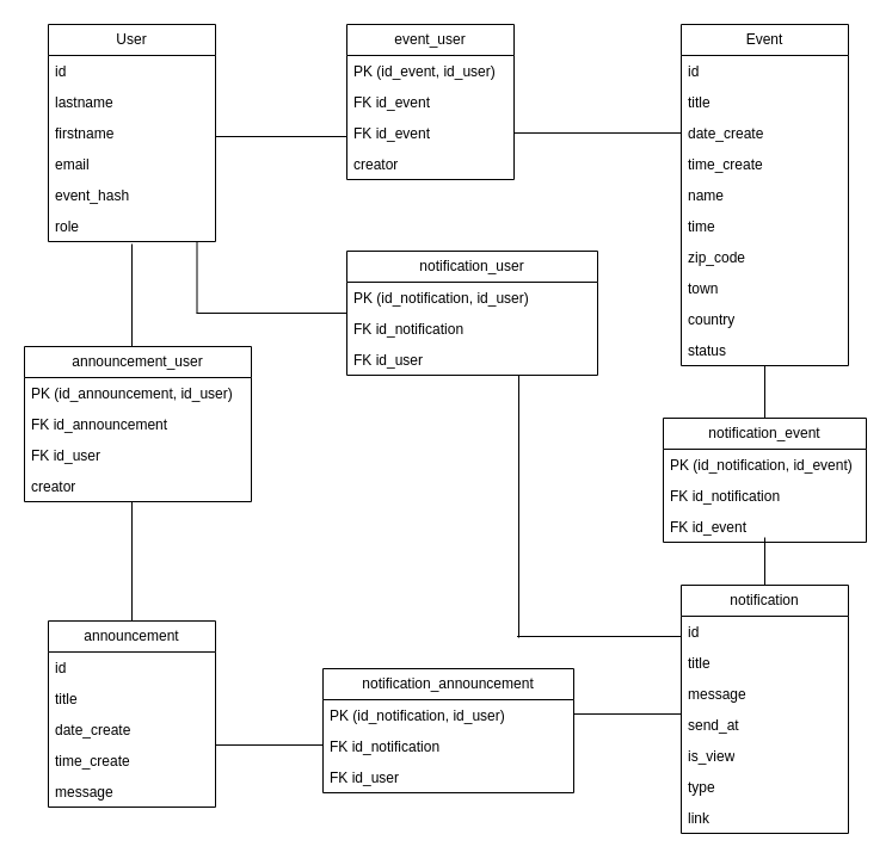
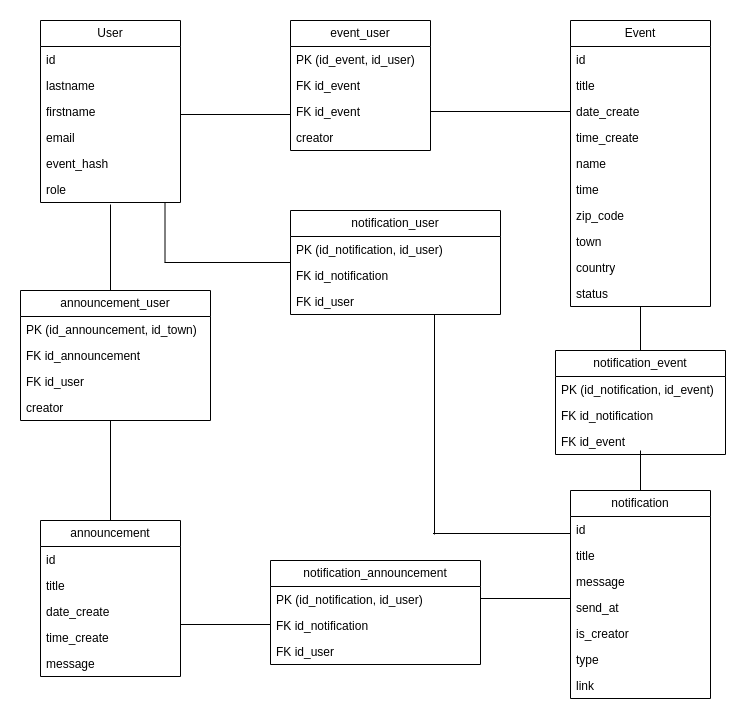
- <mxCell id="29" value="PK (id_announcement, id_user)" style="text;strokeColor=none;fillColor=none;align=left;verticalAlign=top;spacingLeft=4;spacingRight=4;overflow=hidden;rotatable=0;points=[[0,0.5],[1,0.5]];portConstraint=eastwest;whiteSpace=wrap;html=1;" vertex="1" parent="28"><mxGeometry y="26" width="190" height="26" as="geometry" /></mxCell>
+ <mxCell id="29" value="PK (id_announcement, id_town)" style="text;strokeColor=none;fillColor=none;align=left;verticalAlign=top;spacingLeft=4;spacingRight=4;overflow=hidden;rotatable=0;points=[[0,0.5],[1,0.5]];portConstraint=eastwest;whiteSpace=wrap;html=1;" vertex="1" parent="28"><mxGeometry y="26" width="190" height="26" as="geometry" /></mxCell>
- <mxCell id="57" value="is_view" style="text;strokeColor=none;fillColor=none;align=left;verticalAlign=top;spacingLeft=4;spacingRight=4;overflow=hidden;rotatable=0;points=[[0,0.5],[1,0.5]];portConstraint=eastwest;whiteSpace=wrap;html=1;" vertex="1" parent="52"><mxGeometry y="130" width="140" height="26" as="geometry" /></mxCell>
+ <mxCell id="57" value="is_creator" style="text;strokeColor=none;fillColor=none;align=left;verticalAlign=top;spacingLeft=4;spacingRight=4;overflow=hidden;rotatable=0;points=[[0,0.5],[1,0.5]];portConstraint=eastwest;whiteSpace=wrap;html=1;" vertex="1" parent="52"><mxGeometry y="130" width="140" height="26" as="geometry" /></mxCell>
